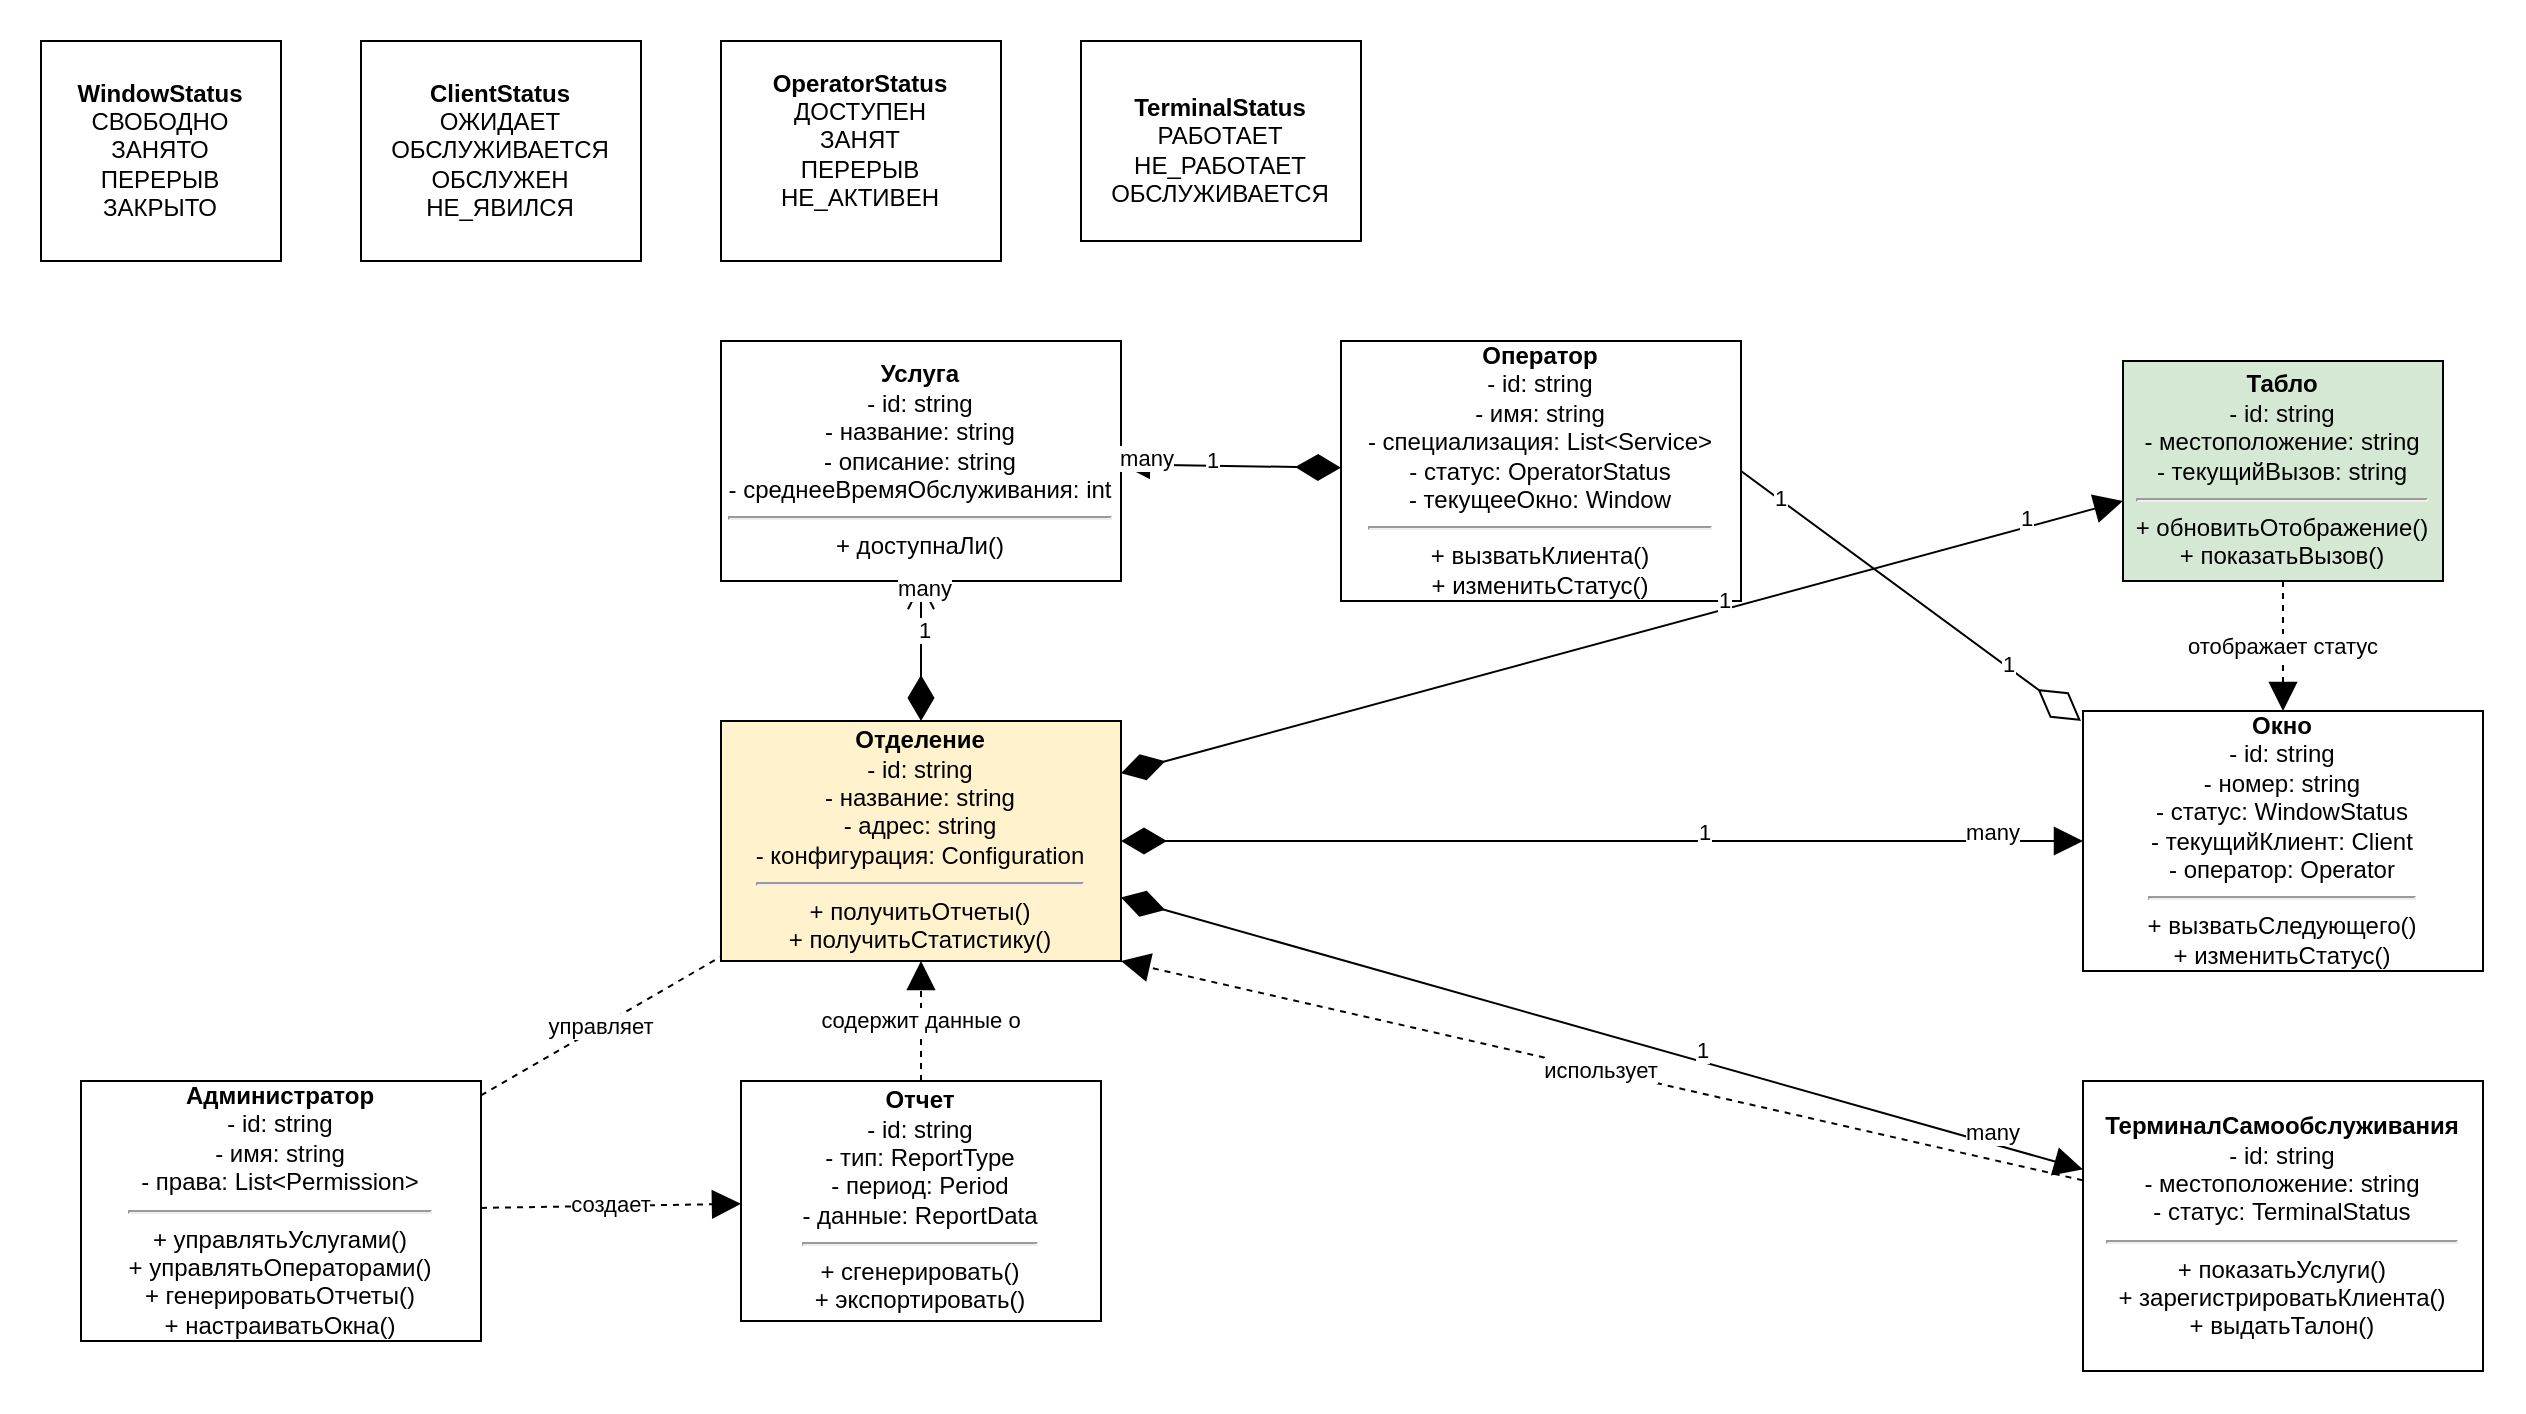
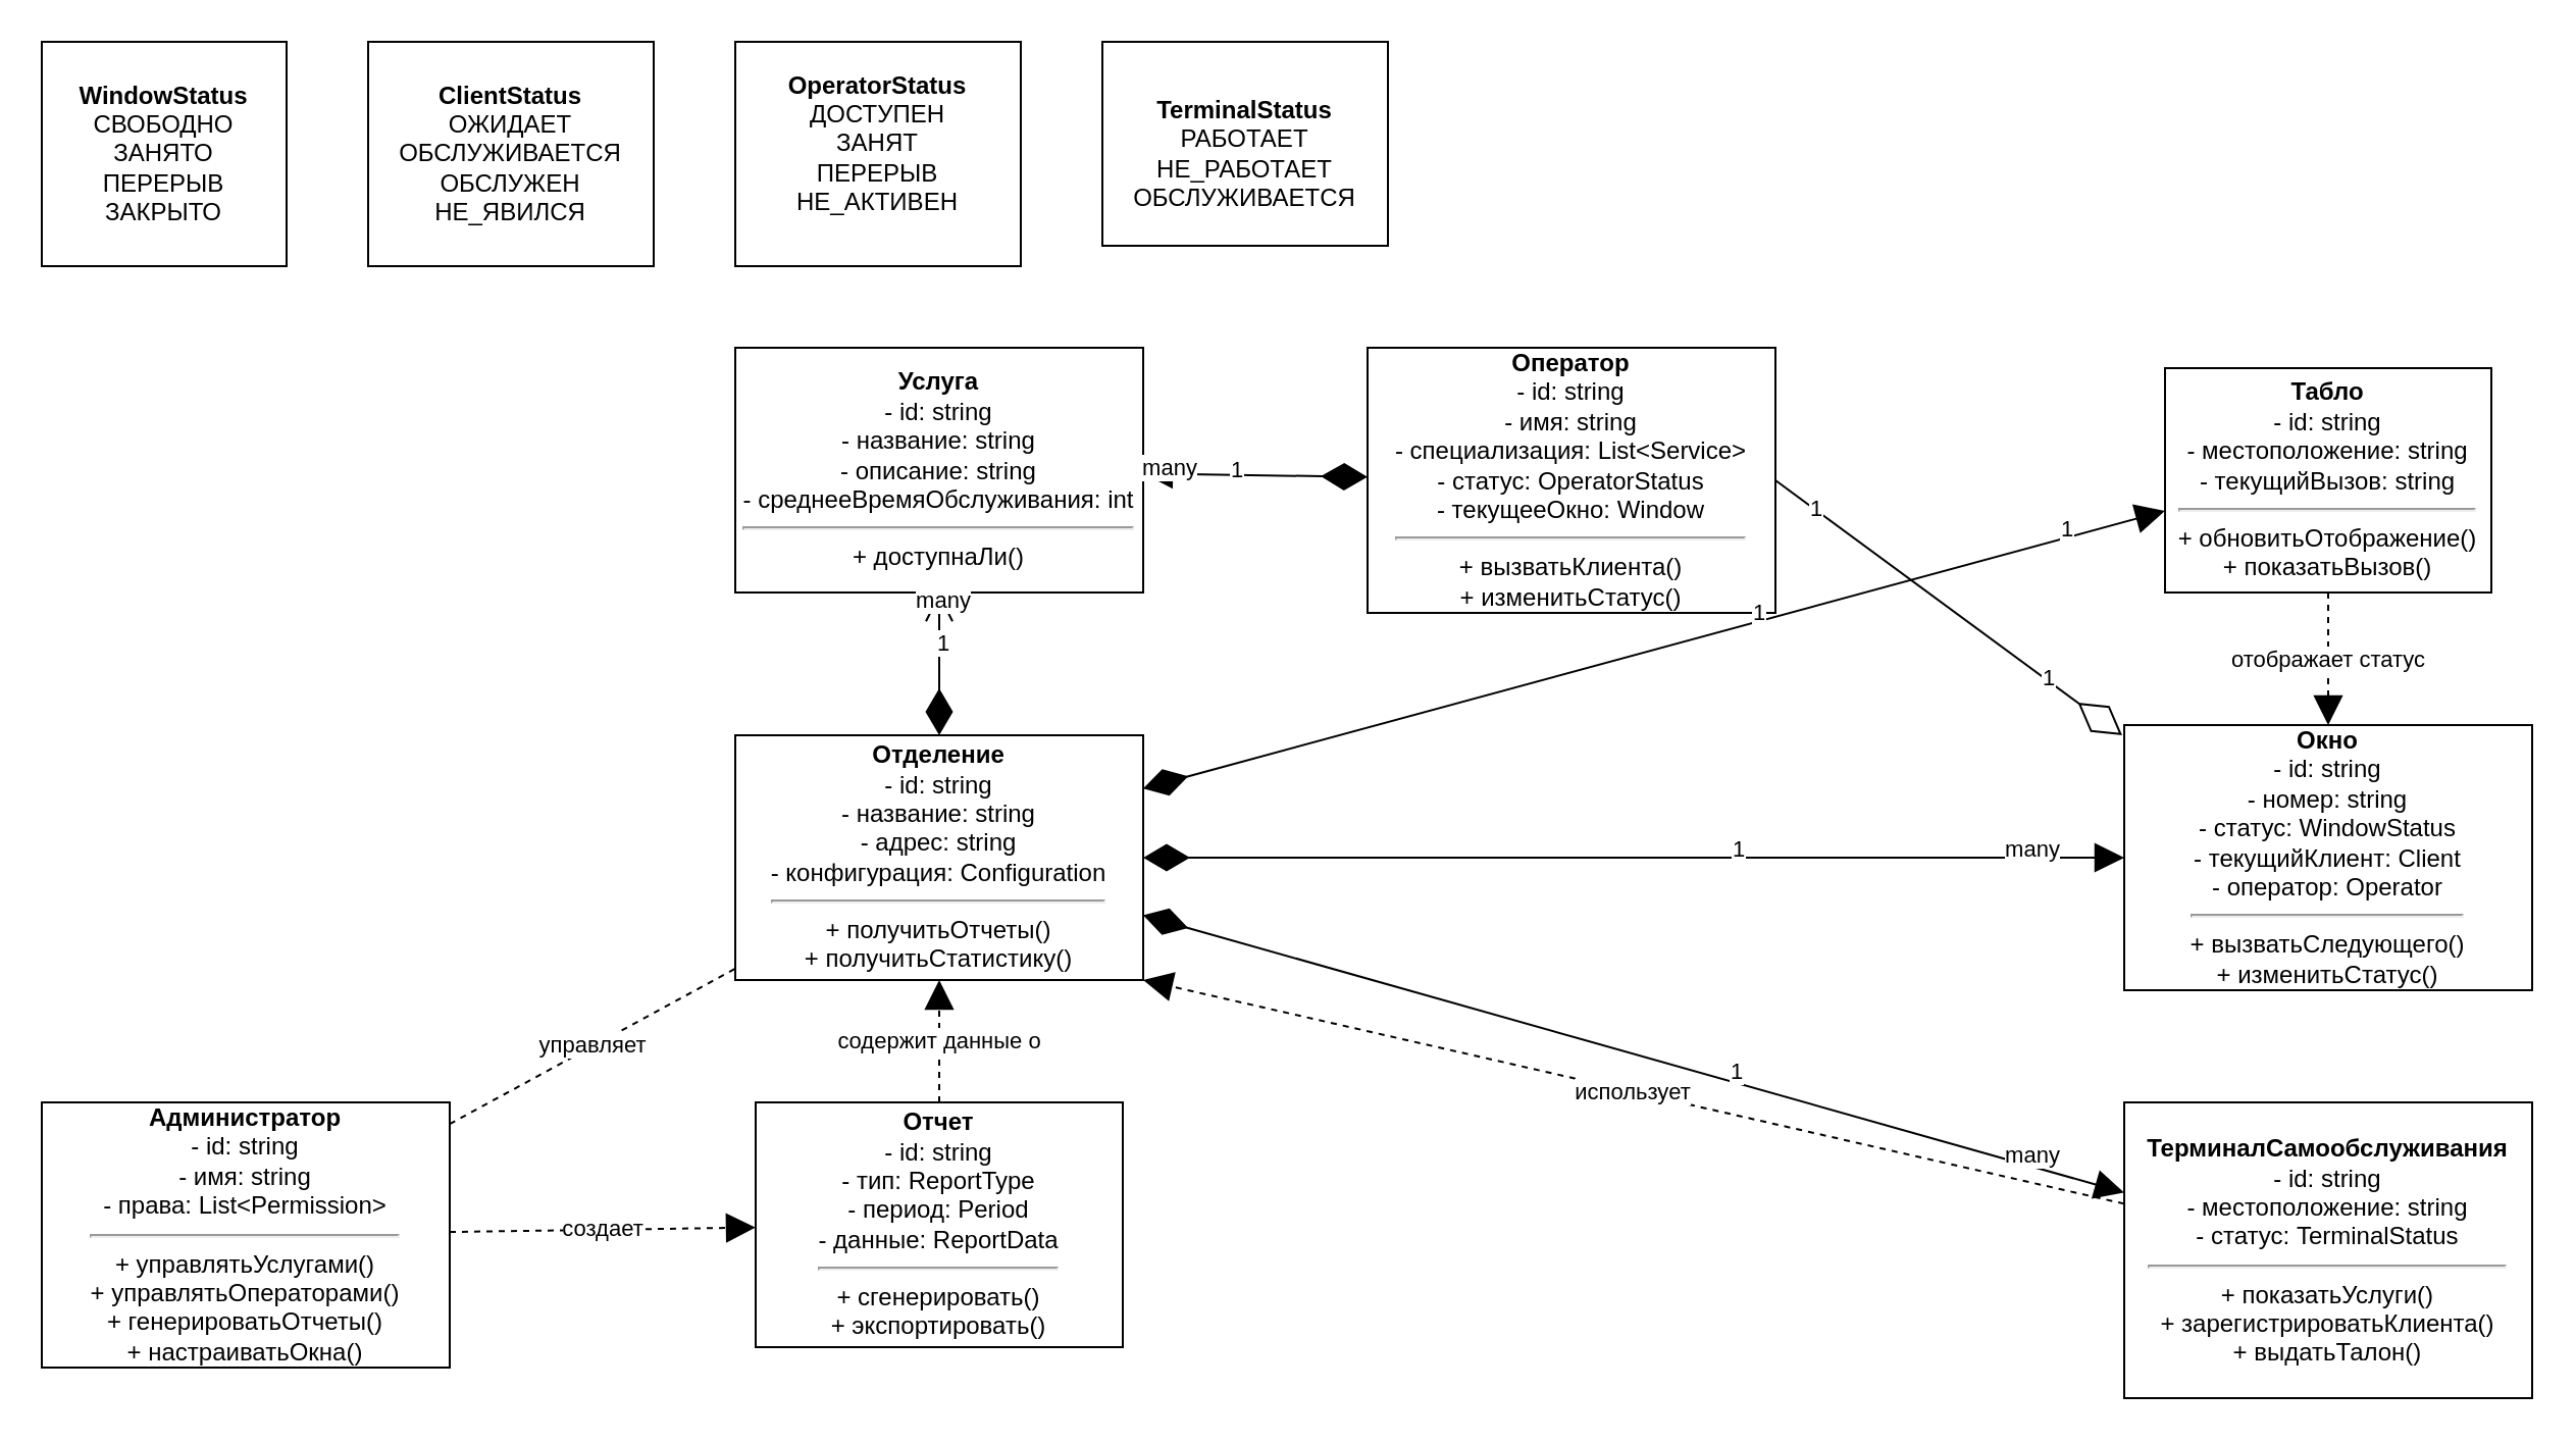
- <mxCell id="8" value="&lt;b&gt;Табло&lt;/b&gt;&lt;div&gt;- id: string&lt;/div&gt;&lt;div&gt;- местоположение: string&lt;/div&gt;&lt;div&gt;- текущийВызов: string&lt;/div&gt;&lt;hr&gt;&lt;div&gt;+ обновитьОтображение()&lt;/div&gt;&lt;div&gt;+ показатьВызов()&lt;/div&gt;" style="rounded=0;whiteSpace=wrap;html=1;fillColor=#d5e8d4;" parent="1" vertex="1"><mxGeometry x="1061" y="180" width="160" height="110" as="geometry" /></mxCell>
+ <mxCell id="8" value="&lt;b&gt;Табло&lt;/b&gt;&lt;div&gt;- id: string&lt;/div&gt;&lt;div&gt;- местоположение: string&lt;/div&gt;&lt;div&gt;- текущийВызов: string&lt;/div&gt;&lt;hr&gt;&lt;div&gt;+ обновитьОтображение()&lt;/div&gt;&lt;div&gt;+ показатьВызов()&lt;/div&gt;" style="rounded=0;whiteSpace=wrap;html=1;" parent="1" vertex="1"><mxGeometry x="1061" y="180" width="160" height="110" as="geometry" /></mxCell>
- <mxCell id="37" value="&lt;b&gt;Отделение&lt;/b&gt;&lt;div&gt;- id: string&lt;/div&gt;&lt;div&gt;- название: string&lt;/div&gt;&lt;div&gt;- адрес: string&lt;/div&gt;&lt;div&gt;- конфигурация: Configuration&lt;/div&gt;&lt;hr&gt;&lt;div&gt;+ получитьОтчеты()&lt;/div&gt;&lt;div&gt;+ получитьСтатистику()&lt;/div&gt;" style="rounded=0;whiteSpace=wrap;html=1;fillColor=#fff2cc;" parent="1" vertex="1"><mxGeometry x="360" y="360" width="200" height="120" as="geometry" /></mxCell>
+ <mxCell id="37" value="&lt;b&gt;Отделение&lt;/b&gt;&lt;div&gt;- id: string&lt;/div&gt;&lt;div&gt;- название: string&lt;/div&gt;&lt;div&gt;- адрес: string&lt;/div&gt;&lt;div&gt;- конфигурация: Configuration&lt;/div&gt;&lt;hr&gt;&lt;div&gt;+ получитьОтчеты()&lt;/div&gt;&lt;div&gt;+ получитьСтатистику()&lt;/div&gt;" style="rounded=0;whiteSpace=wrap;html=1;" parent="1" vertex="1"><mxGeometry x="360" y="360" width="200" height="120" as="geometry" /></mxCell>
- <mxCell id="10" value="&lt;b&gt;Администратор&lt;/b&gt;&lt;div&gt;- id: string&lt;/div&gt;&lt;div&gt;- имя: string&lt;/div&gt;&lt;div&gt;- права: List&amp;lt;Permission&amp;gt;&lt;/div&gt;&lt;hr&gt;&lt;div&gt;+ управлятьУслугами()&lt;/div&gt;&lt;div&gt;+ управлятьОператорами()&lt;/div&gt;&lt;div&gt;+ генерироватьОтчеты()&lt;/div&gt;&lt;div&gt;+ настраиватьОкна()&lt;/div&gt;" style="rounded=0;whiteSpace=wrap;html=1;" parent="1" vertex="1"><mxGeometry x="40" y="540" width="200" height="130" as="geometry" /></mxCell>
+ <mxCell id="10" value="&lt;b&gt;Администратор&lt;/b&gt;&lt;div&gt;- id: string&lt;/div&gt;&lt;div&gt;- имя: string&lt;/div&gt;&lt;div&gt;- права: List&amp;lt;Permission&amp;gt;&lt;/div&gt;&lt;hr&gt;&lt;div&gt;+ управлятьУслугами()&lt;/div&gt;&lt;div&gt;+ управлятьОператорами()&lt;/div&gt;&lt;div&gt;+ генерироватьОтчеты()&lt;/div&gt;&lt;div&gt;+ настраиватьОкна()&lt;/div&gt;" style="rounded=0;whiteSpace=wrap;html=1;" parent="1" vertex="1"><mxGeometry x="20" y="540" width="200" height="130" as="geometry" /></mxCell>
